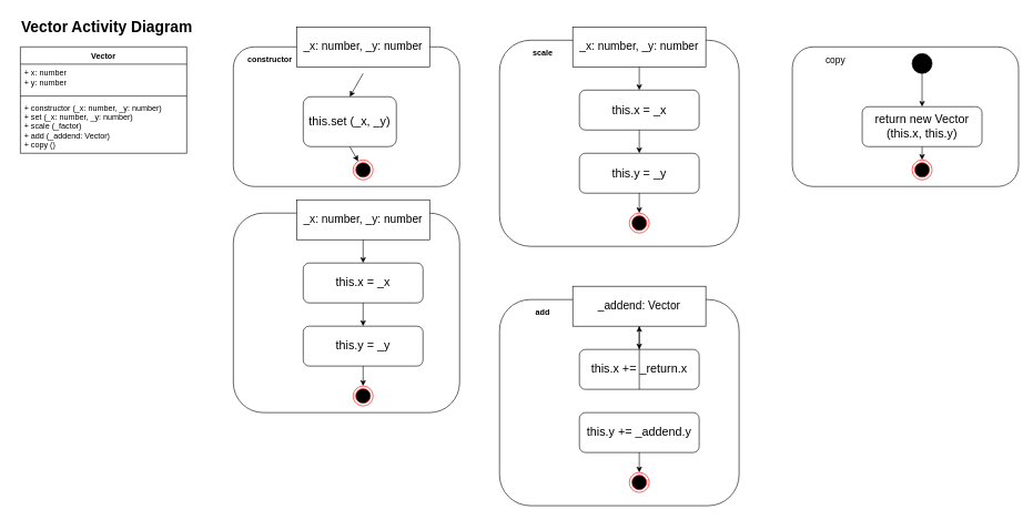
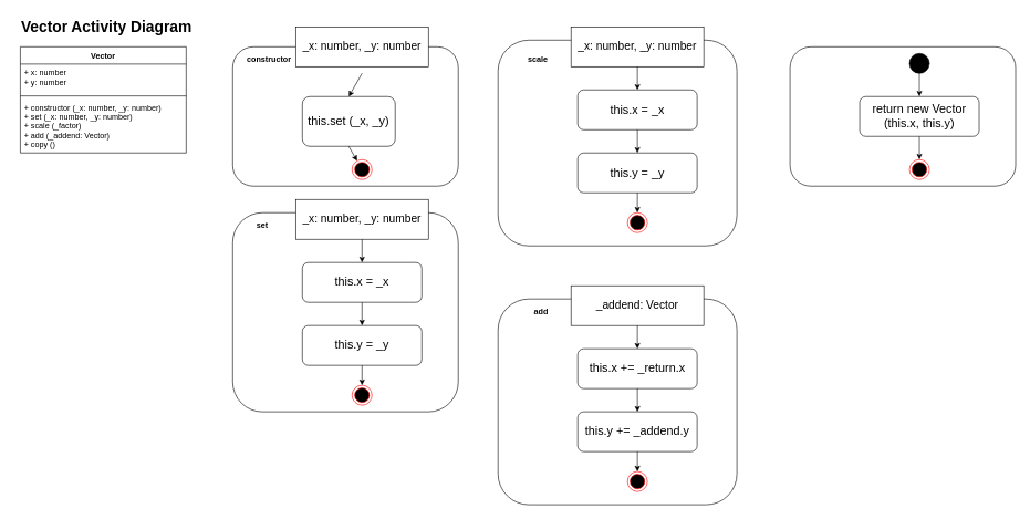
- <mxCell id="31" value="&lt;span style=&quot;font-weight: 700&quot;&gt;scale&lt;/span&gt;" style="text;html=1;strokeColor=none;fillColor=none;align=center;verticalAlign=middle;whiteSpace=wrap;rounded=0;" parent="1" vertex="1"><mxGeometry x="780" y="70" width="70" height="20" as="geometry" /></mxCell>
+ <mxCell id="31" value="&lt;span style=&quot;font-weight: 700&quot;&gt;scale&lt;/span&gt;" style="text;html=1;strokeColor=none;fillColor=none;align=center;verticalAlign=middle;whiteSpace=wrap;rounded=0;" parent="1" vertex="1"><mxGeometry x="775" y="80" width="70" height="20" as="geometry" /></mxCell>
- <mxCell id="46" value="&lt;font style=&quot;font-size: 14px&quot;&gt;copy&lt;/font&gt;" style="text;html=1;strokeColor=none;fillColor=none;align=center;verticalAlign=middle;whiteSpace=wrap;rounded=0;" parent="1" vertex="1"><mxGeometry x="1220" y="80" width="70" height="20" as="geometry" /></mxCell>
- <mxCell id="43" value="&lt;font style=&quot;font-size: 18px&quot;&gt;return new Vector (this.x, this.y)&lt;/font&gt;" style="rounded=1;whiteSpace=wrap;html=1;" parent="1" vertex="1"><mxGeometry x="1295" y="160" width="180" height="60" as="geometry" /></mxCell>
+ <mxCell id="43" value="&lt;font style=&quot;font-size: 18px&quot;&gt;return new Vector (this.x, this.y)&lt;/font&gt;" style="rounded=1;whiteSpace=wrap;html=1;" parent="1" vertex="1"><mxGeometry x="1295" y="145" width="180" height="60" as="geometry" /></mxCell>
+ <mxCell id="17" value="&lt;span style=&quot;font-weight: 700&quot;&gt;set&lt;/span&gt;" style="text;html=1;strokeColor=none;fillColor=none;align=center;verticalAlign=middle;whiteSpace=wrap;rounded=0;" parent="1" vertex="1"><mxGeometry x="360" y="330" width="70" height="20" as="geometry" /></mxCell>
- <mxCell id="37" value="" style="endArrow=classic;html=1;exitX=0.5;exitY=1;exitDx=0;exitDy=0;" parent="1" source="35" target="33" edge="1"><mxGeometry width="50" height="50" relative="1" as="geometry"><mxPoint x="835" y="600" as="sourcePoint" /><mxPoint x="885" y="550" as="targetPoint" /></mxGeometry></mxCell>
+ <mxCell id="37" value="" style="endArrow=classic;html=1;entryX=0.5;entryY=0;entryDx=0;entryDy=0;exitX=0.5;exitY=1;exitDx=0;exitDy=0;" parent="1" source="35" target="36" edge="1"><mxGeometry width="50" height="50" relative="1" as="geometry"><mxPoint x="835" y="600" as="sourcePoint" /><mxPoint x="885" y="550" as="targetPoint" /></mxGeometry></mxCell>
